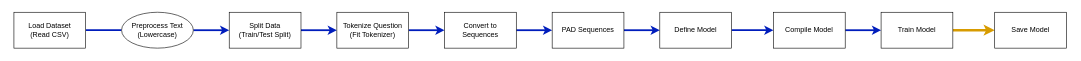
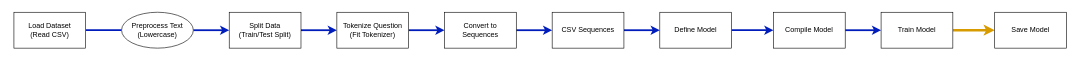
- <mxCell id="13" value="PAD Sequences" style="rounded=0;whiteSpace=wrap;html=1;" parent="1" vertex="1"><mxGeometry x="920" y="20" width="120" height="60" as="geometry" /></mxCell>
+ <mxCell id="13" value="CSV Sequences" style="rounded=0;whiteSpace=wrap;html=1;" parent="1" vertex="1"><mxGeometry x="920" y="20" width="120" height="60" as="geometry" /></mxCell>
